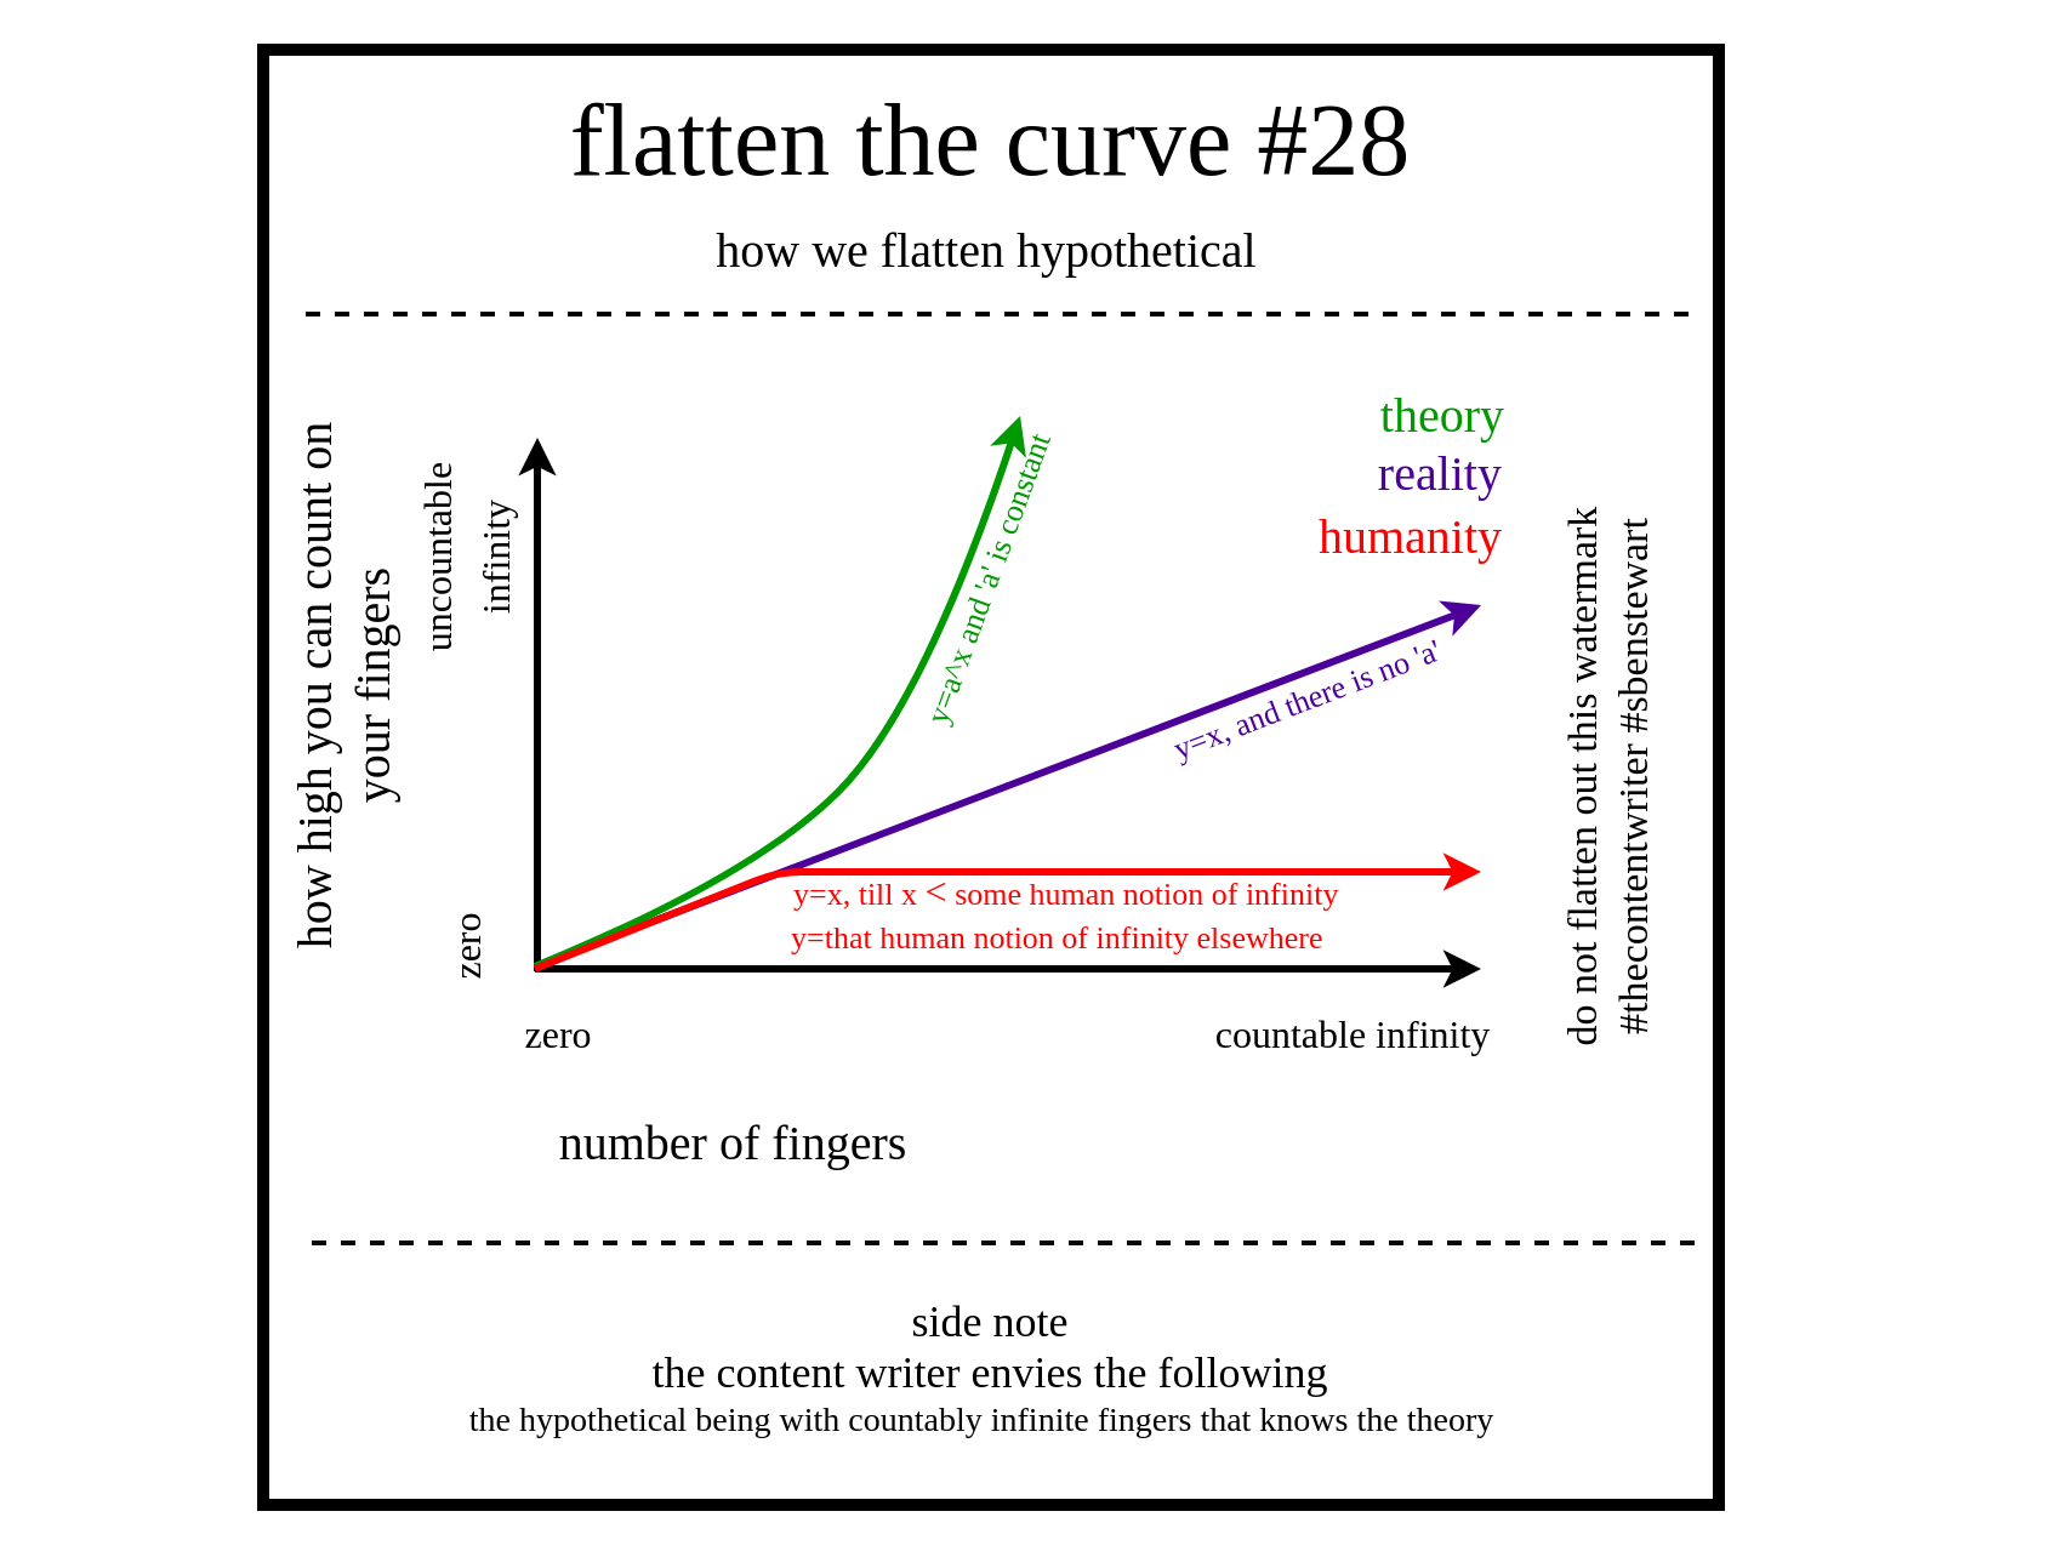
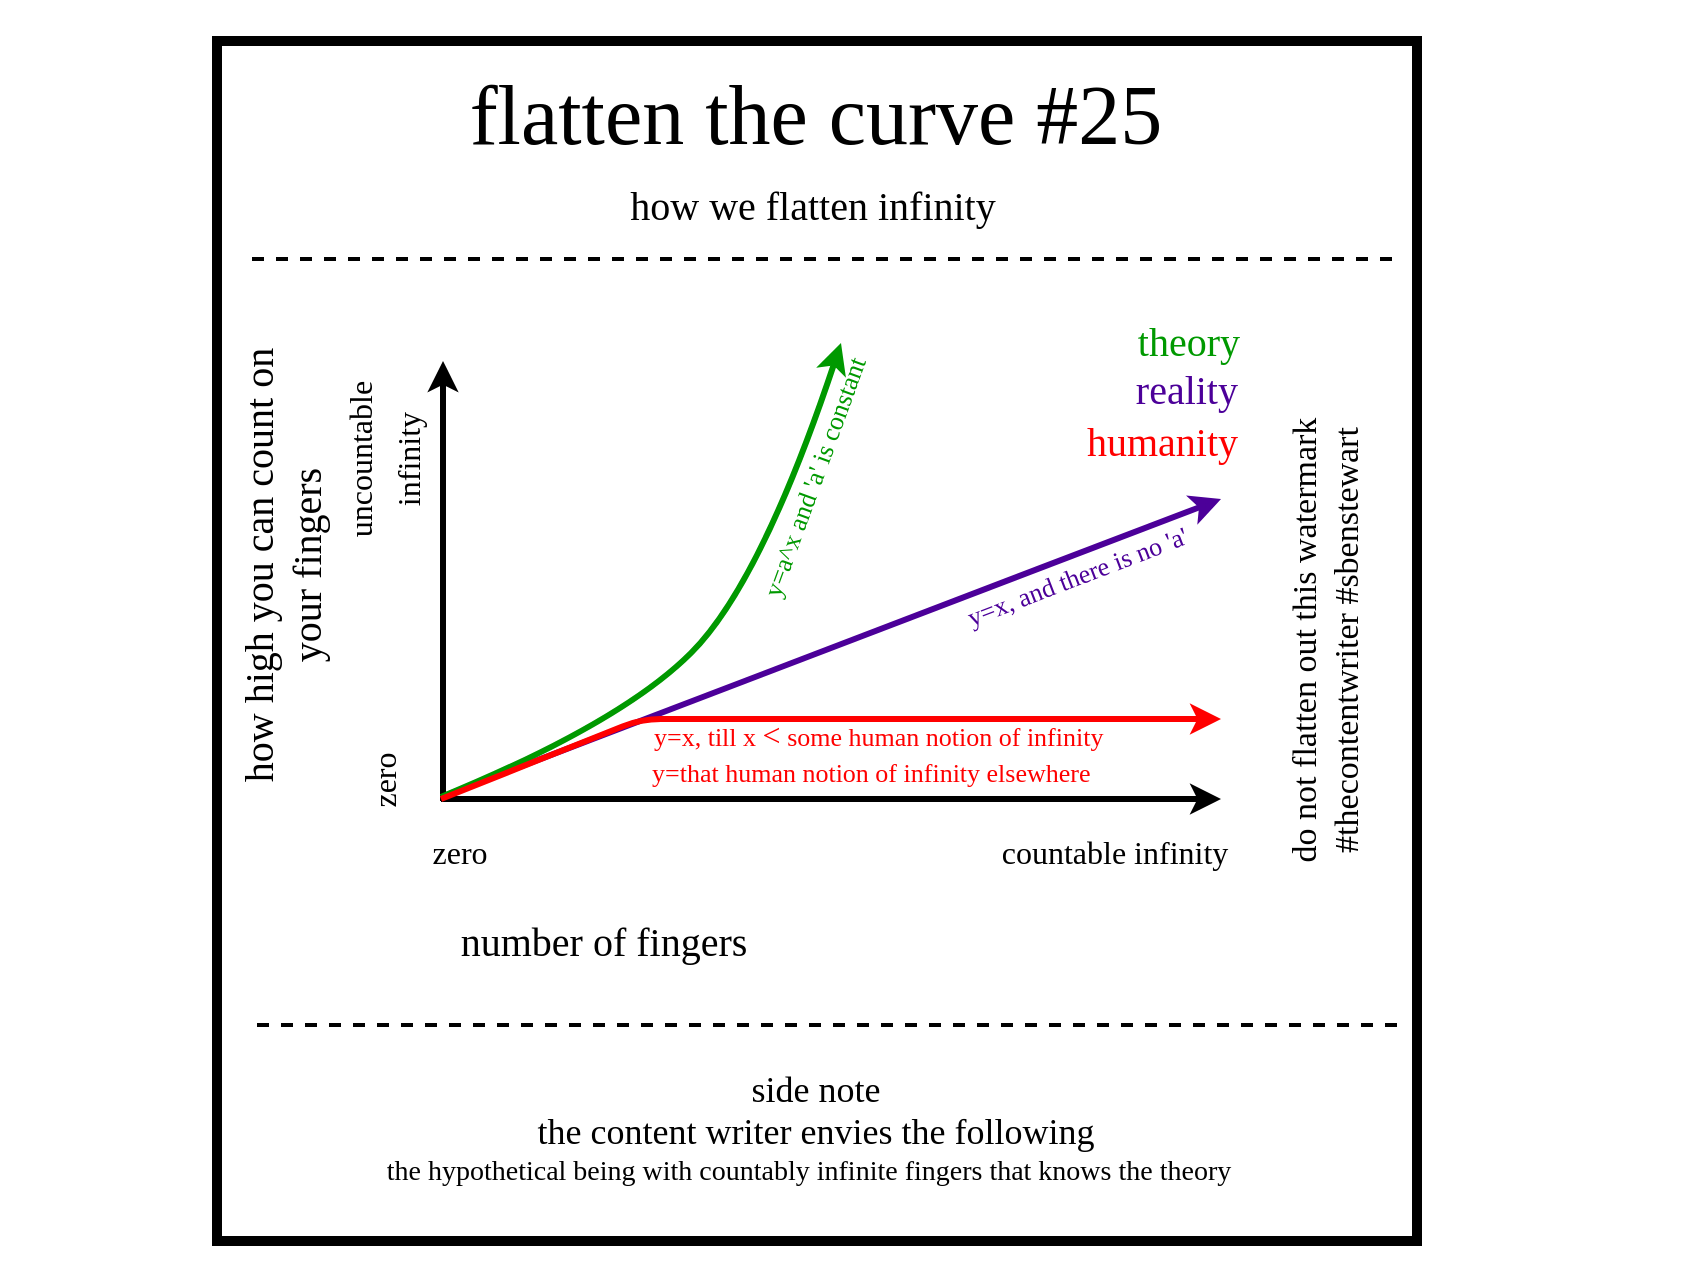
- <mxCell id="4" value="&lt;font&gt;&lt;font style=&quot;font-size: 42px&quot;&gt;flatten the curve #28&lt;/font&gt;&lt;br&gt;&lt;/font&gt;" style="text;html=1;strokeColor=none;fillColor=none;align=center;verticalAlign=middle;whiteSpace=wrap;rounded=0;fontFamily=xkcd;" parent="1" vertex="1"><mxGeometry x="123" y="48" width="570" height="20" as="geometry" /></mxCell>
+ <mxCell id="4" value="&lt;font&gt;&lt;font style=&quot;font-size: 42px&quot;&gt;flatten the curve #25&lt;/font&gt;&lt;br&gt;&lt;/font&gt;" style="text;html=1;strokeColor=none;fillColor=none;align=center;verticalAlign=middle;whiteSpace=wrap;rounded=0;fontFamily=xkcd;" parent="1" vertex="1"><mxGeometry x="123" y="48" width="570" height="20" as="geometry" /></mxCell>
- <mxCell id="5" value="&lt;font&gt;&lt;span style=&quot;font-size: 20px&quot;&gt;how we flatten hypothetical&lt;/span&gt;&lt;br&gt;&lt;/font&gt;" style="text;html=1;strokeColor=none;fillColor=none;align=center;verticalAlign=middle;whiteSpace=wrap;rounded=0;fontFamily=xkcd;" parent="1" vertex="1"><mxGeometry x="147.25" y="92" width="518.5" height="20" as="geometry" /></mxCell>
+ <mxCell id="5" value="&lt;font&gt;&lt;span style=&quot;font-size: 20px&quot;&gt;how we flatten infinity&lt;/span&gt;&lt;br&gt;&lt;/font&gt;" style="text;html=1;strokeColor=none;fillColor=none;align=center;verticalAlign=middle;whiteSpace=wrap;rounded=0;fontFamily=xkcd;" parent="1" vertex="1"><mxGeometry x="147.25" y="92" width="518.5" height="20" as="geometry" /></mxCell>
